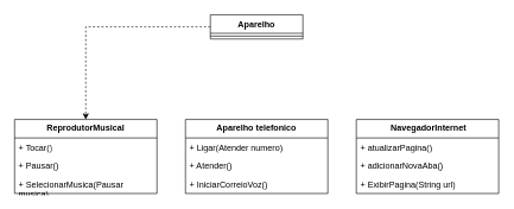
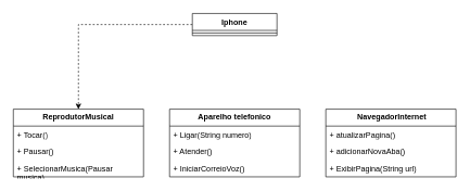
- <mxCell id="3" value="Aparelho&lt;div&gt;&lt;br&gt;&lt;/div&gt;" style="swimlane;fontStyle=1;align=center;verticalAlign=top;childLayout=stackLayout;horizontal=1;startSize=26;horizontalStack=0;resizeParent=1;resizeParentMax=0;resizeLast=0;collapsible=1;marginBottom=0;whiteSpace=wrap;html=1;" parent="1" vertex="1"><mxGeometry x="295" y="20" width="130" height="34" as="geometry"><mxRectangle x="340" y="-106" width="100" height="30" as="alternateBounds" /></mxGeometry></mxCell>
+ <mxCell id="3" value="Iphone&lt;div&gt;&lt;br&gt;&lt;/div&gt;" style="swimlane;fontStyle=1;align=center;verticalAlign=top;childLayout=stackLayout;horizontal=1;startSize=26;horizontalStack=0;resizeParent=1;resizeParentMax=0;resizeLast=0;collapsible=1;marginBottom=0;whiteSpace=wrap;html=1;" parent="1" vertex="1"><mxGeometry x="295" y="20" width="130" height="34" as="geometry"><mxRectangle x="340" y="-106" width="100" height="30" as="alternateBounds" /></mxGeometry></mxCell>
- <mxCell id="14" value="+ Ligar(Atender numero)" style="text;strokeColor=none;fillColor=none;align=left;verticalAlign=top;spacingLeft=4;spacingRight=4;overflow=hidden;rotatable=0;points=[[0,0.5],[1,0.5]];portConstraint=eastwest;whiteSpace=wrap;html=1;" vertex="1" parent="13"><mxGeometry y="26" width="200" height="26" as="geometry" /></mxCell>
+ <mxCell id="14" value="+ Ligar(String numero)" style="text;strokeColor=none;fillColor=none;align=left;verticalAlign=top;spacingLeft=4;spacingRight=4;overflow=hidden;rotatable=0;points=[[0,0.5],[1,0.5]];portConstraint=eastwest;whiteSpace=wrap;html=1;" vertex="1" parent="13"><mxGeometry y="26" width="200" height="26" as="geometry" /></mxCell>
